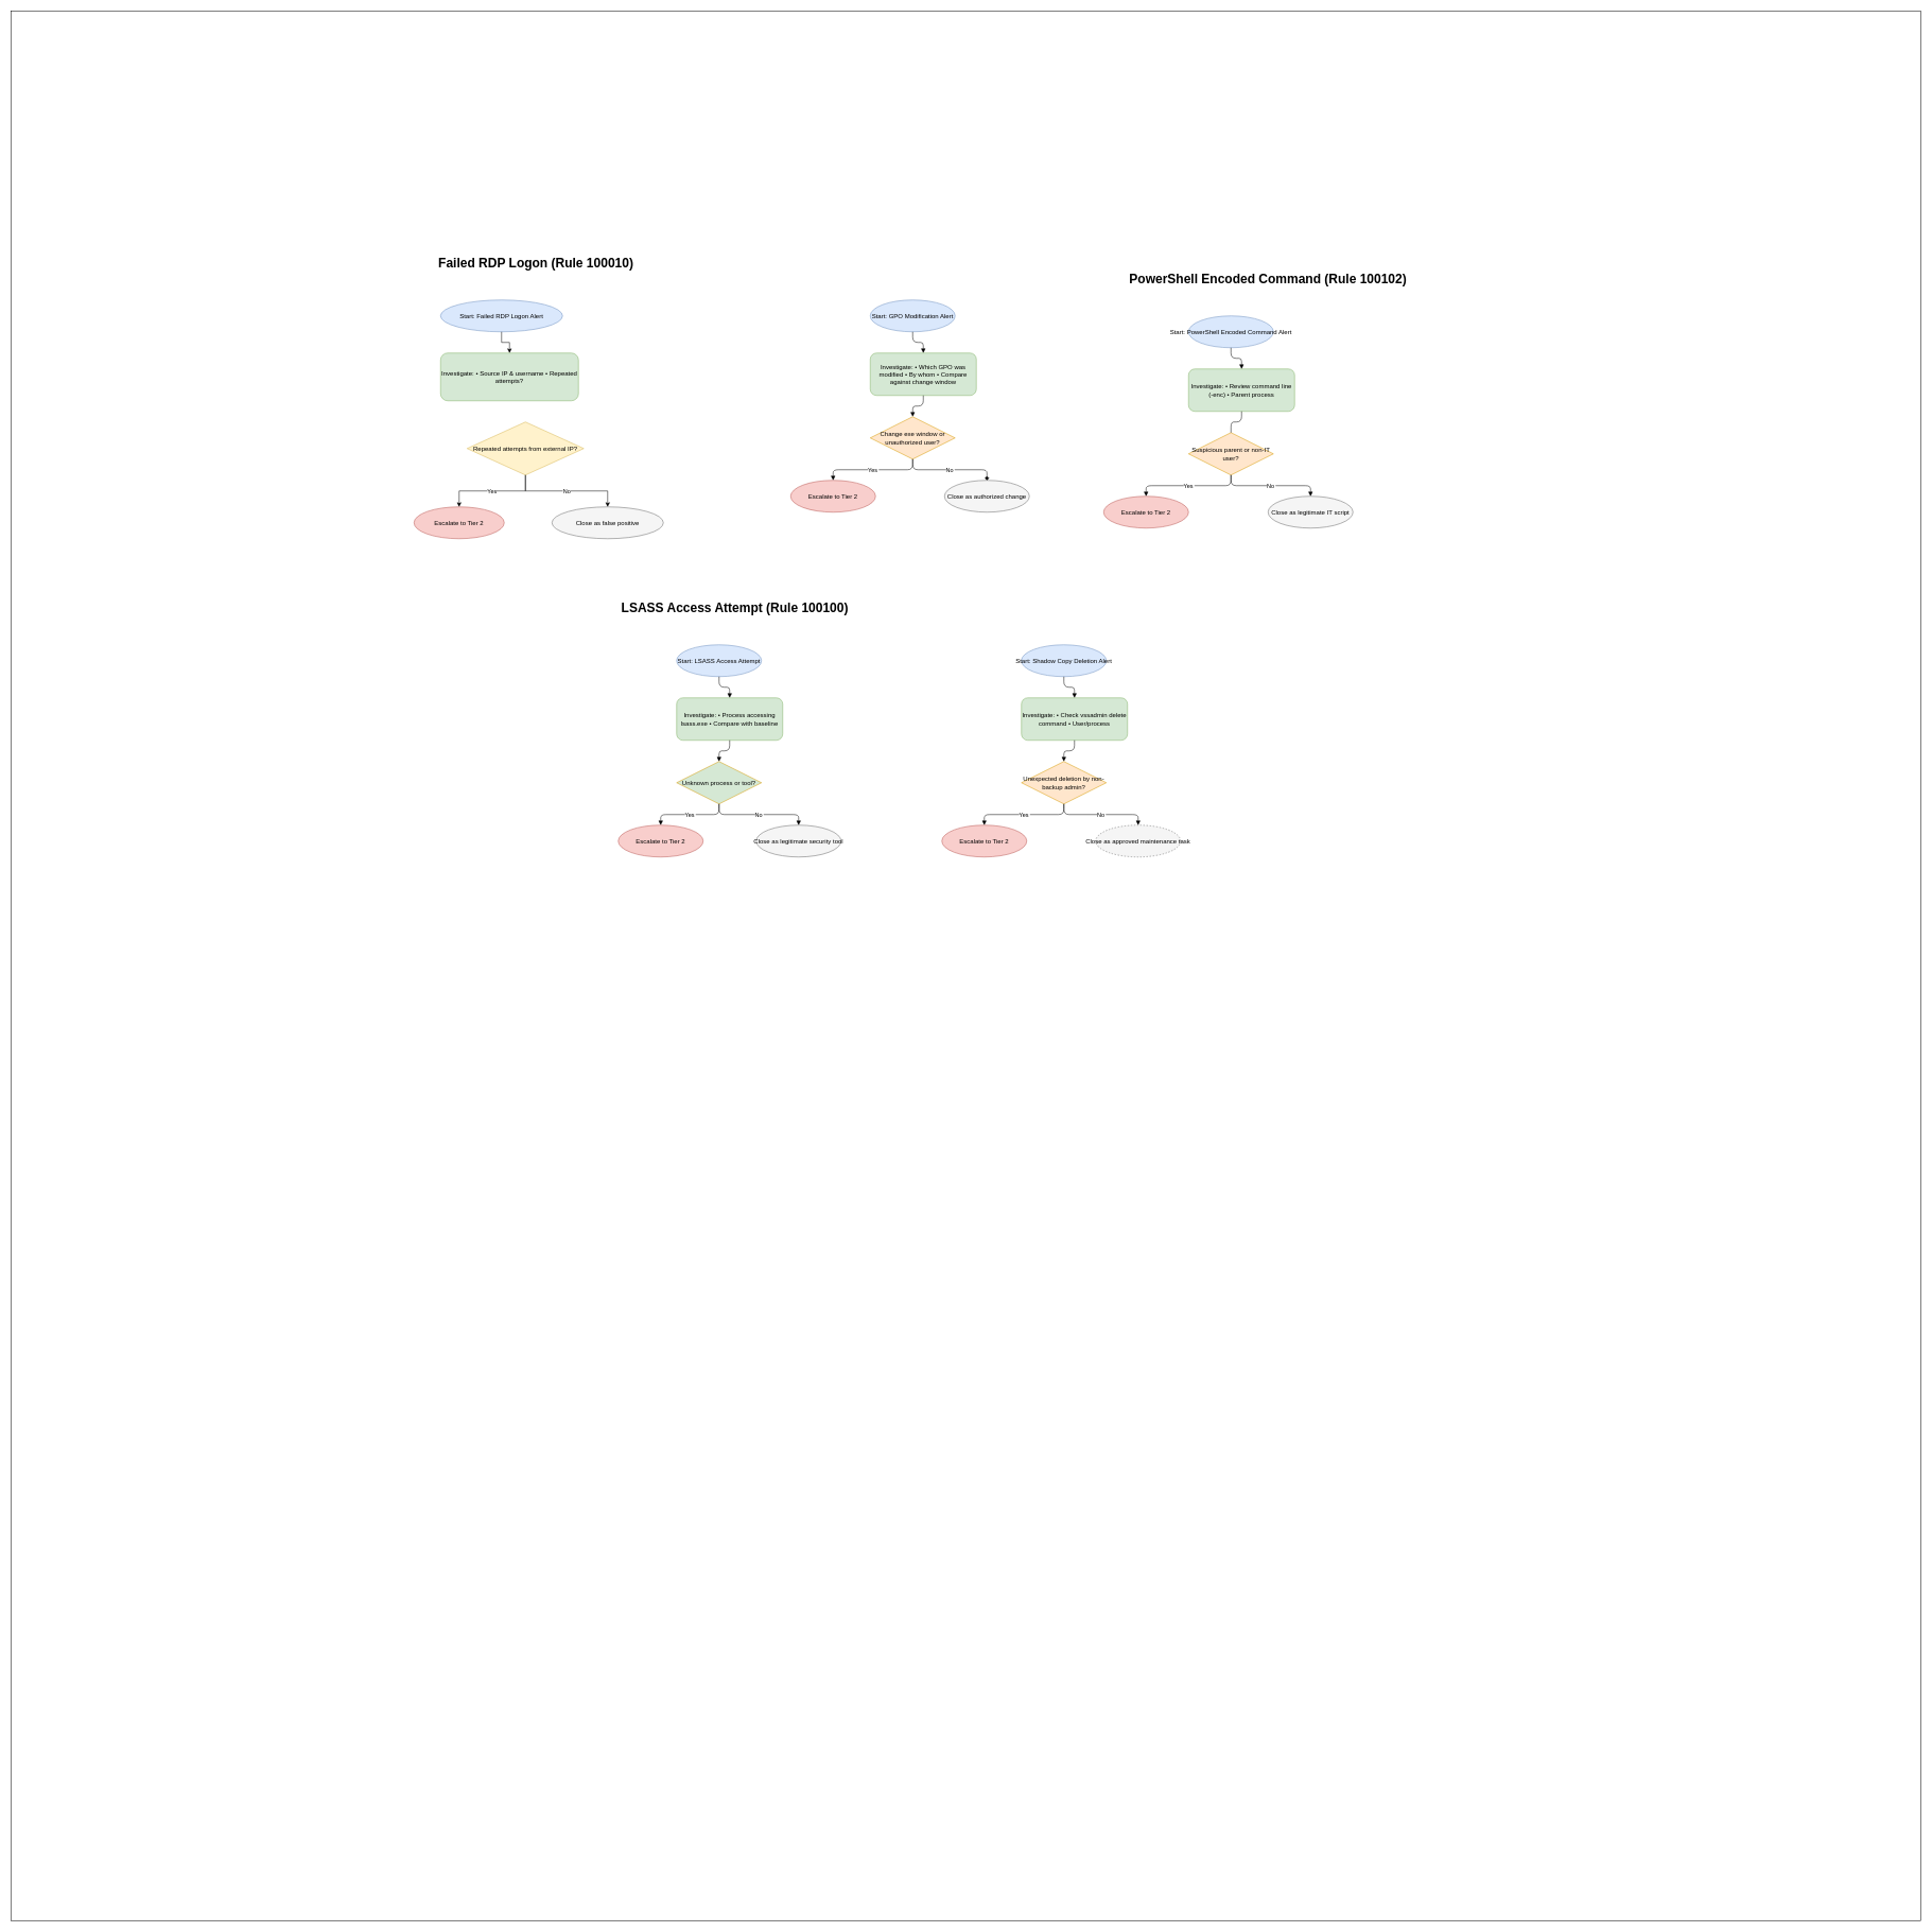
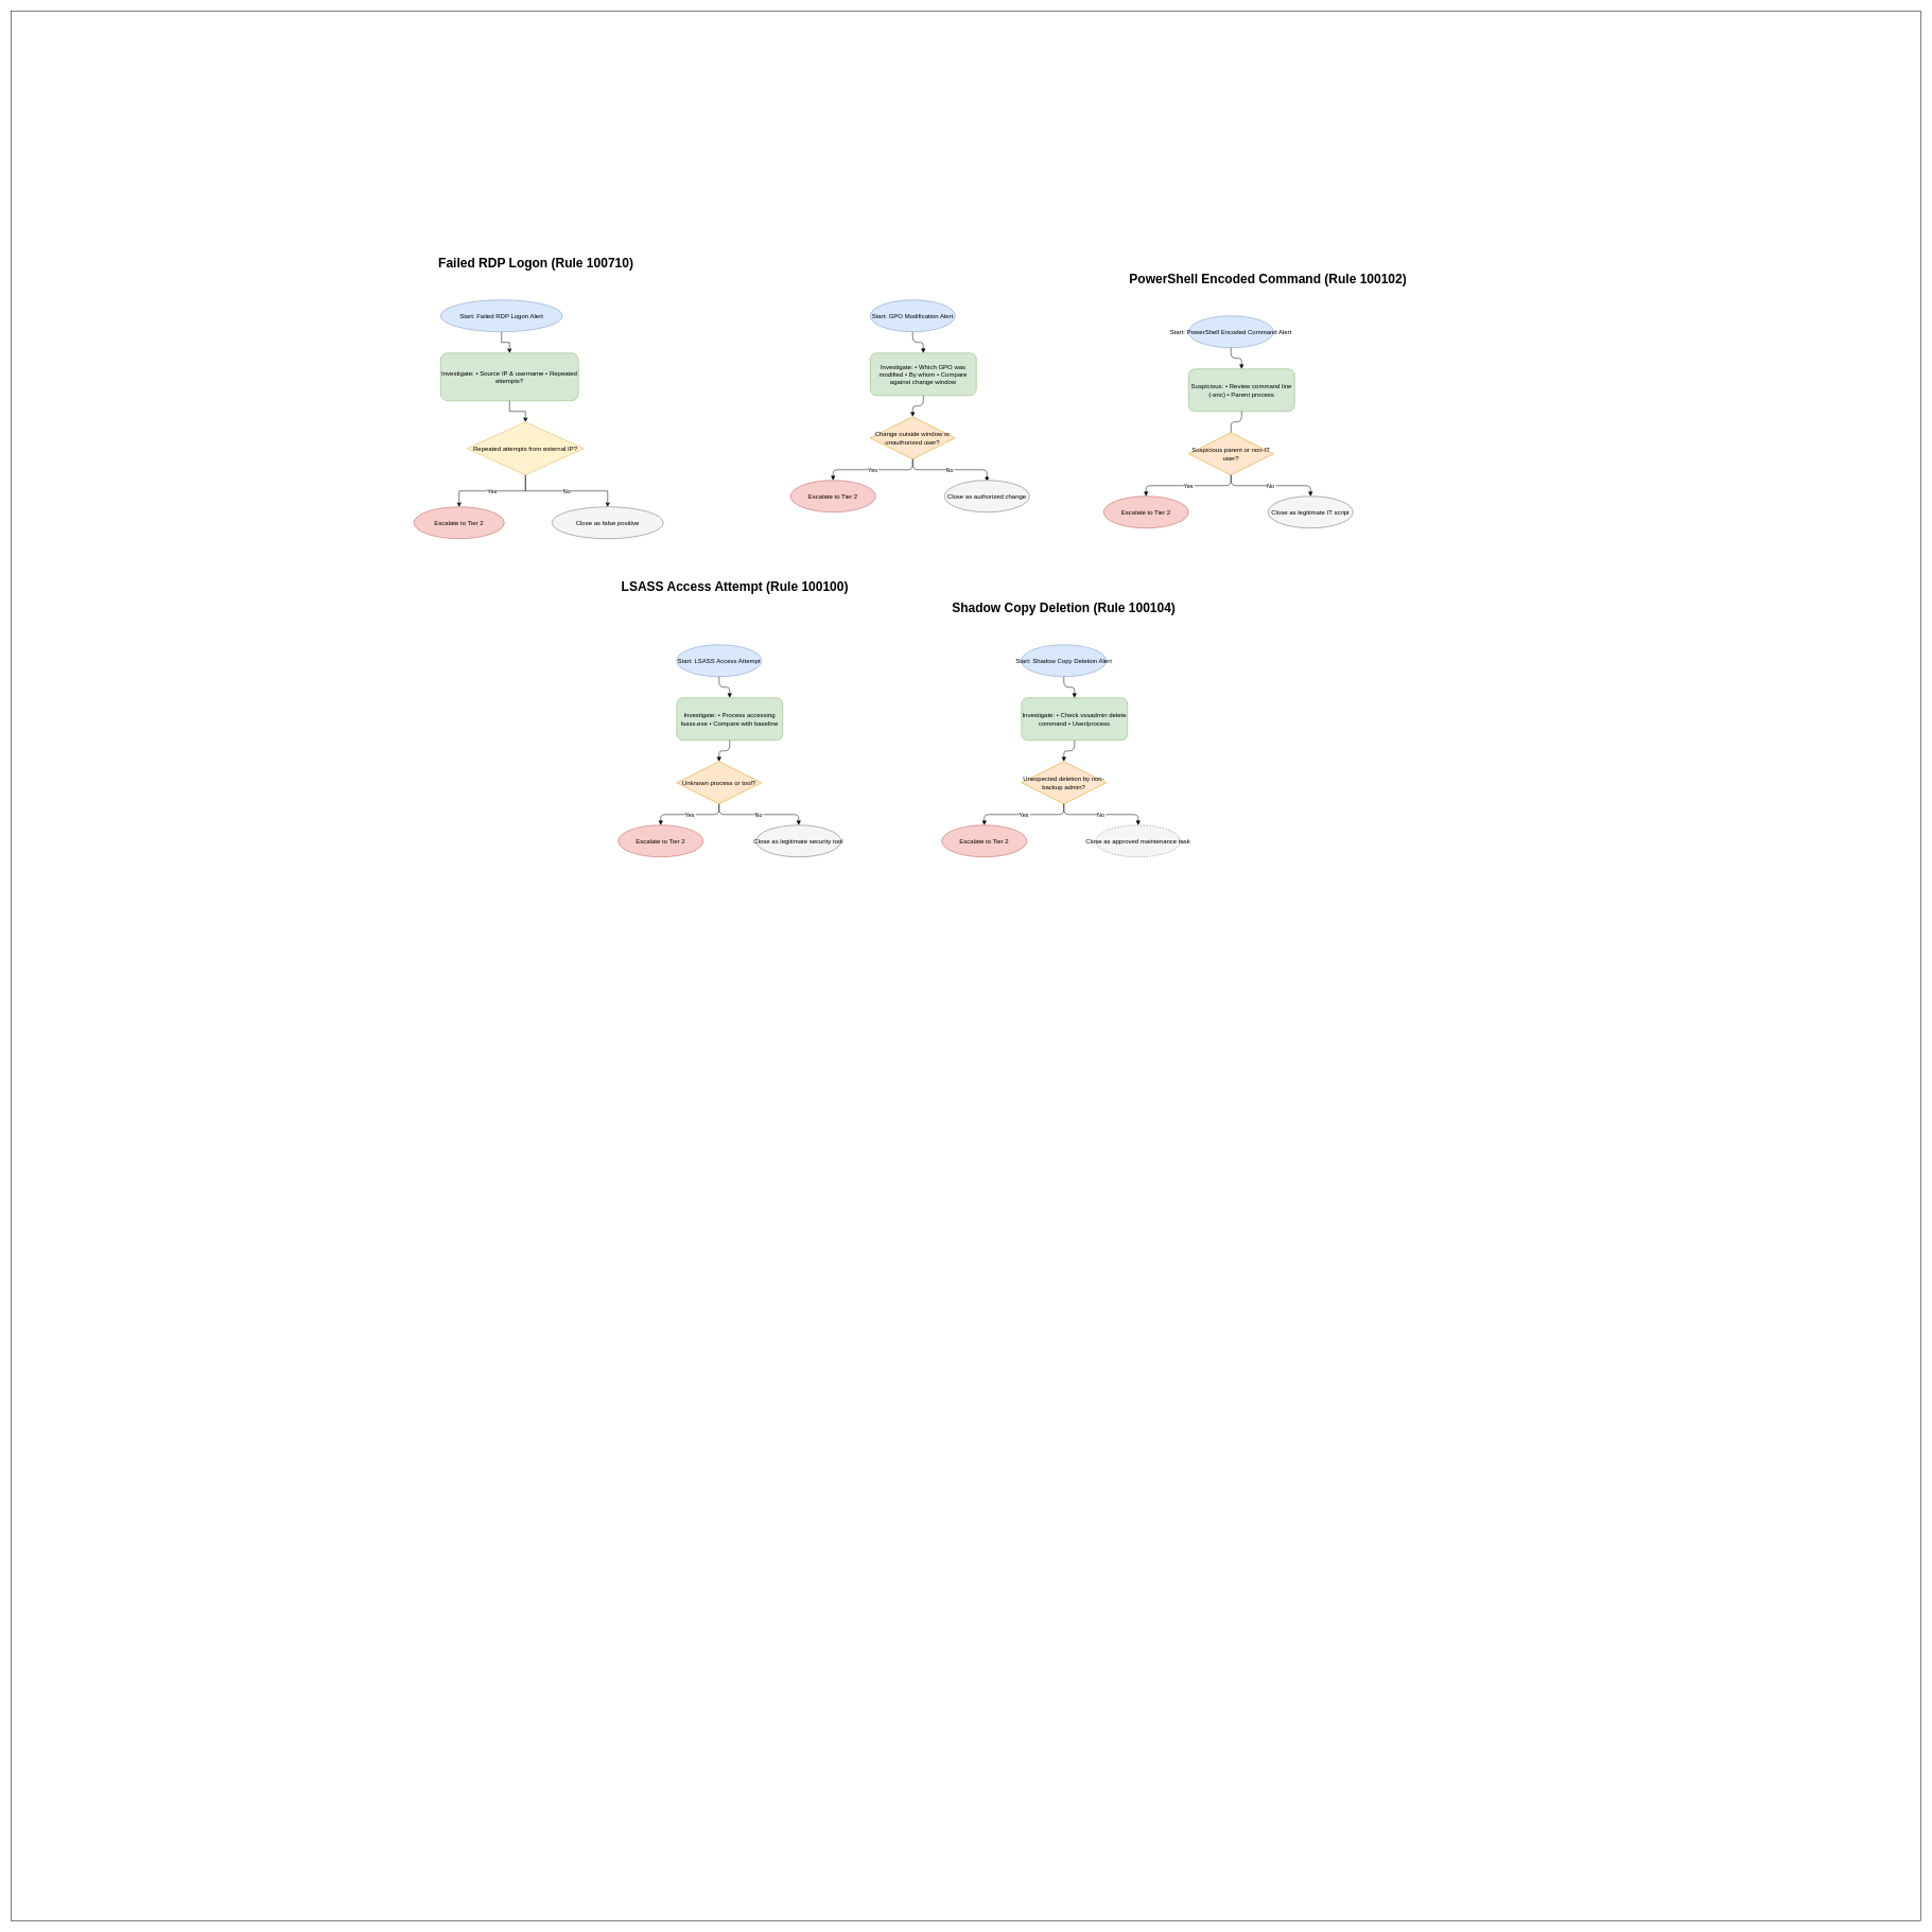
- <mxCell id="48" value="&lt;font style=&quot;font-size: 24px;&quot;&gt;&lt;b style=&quot;&quot;&gt;Failed RDP Logon (Rule 100010)&lt;/b&gt;&lt;/font&gt;" style="text;strokeColor=none;align=center;fillColor=none;html=1;verticalAlign=middle;whiteSpace=wrap;rounded=0;" vertex="1" parent="1"><mxGeometry x="790" y="480" width="440" height="30" as="geometry" /></mxCell>
+ <mxCell id="48" value="&lt;font style=&quot;font-size: 24px;&quot;&gt;&lt;b style=&quot;&quot;&gt;Failed RDP Logon (Rule 100710)&lt;/b&gt;&lt;/font&gt;" style="text;strokeColor=none;align=center;fillColor=none;html=1;verticalAlign=middle;whiteSpace=wrap;rounded=0;" vertex="1" parent="1"><mxGeometry x="790" y="480" width="440" height="30" as="geometry" /></mxCell>
- <mxCell id="22" value="Investigate: • Review command line (-enc) • Parent process" style="rounded=1;whiteSpace=wrap;html=1;fillColor=#d5e8d4;strokeColor=#82b366;" vertex="1" parent="1"><mxGeometry x="2240" y="695" width="200" height="80" as="geometry" /></mxCell>
+ <mxCell id="22" value="Suspicious: • Review command line (-enc) • Parent process" style="rounded=1;whiteSpace=wrap;html=1;fillColor=#d5e8d4;strokeColor=#82b366;" vertex="1" parent="1"><mxGeometry x="2240" y="695" width="200" height="80" as="geometry" /></mxCell>
+ <mxCell id="9" value="" style="edgeStyle=orthogonalEdgeStyle;rounded=0;orthogonalLoop=1;jettySize=auto;html=1;" parent="1" source="4" target="5" edge="1"><mxGeometry relative="1" as="geometry" /></mxCell>
- <mxCell id="14" value="Change exe window or unauthorized user?" style="rhombus;whiteSpace=wrap;html=1;fillColor=#ffe6cc;strokeColor=#d79b00;" vertex="1" parent="1"><mxGeometry x="1640" y="785" width="160" height="80" as="geometry" /></mxCell>
+ <mxCell id="14" value="Change outside window or unauthorized user?" style="rhombus;whiteSpace=wrap;html=1;fillColor=#ffe6cc;strokeColor=#d79b00;" vertex="1" parent="1"><mxGeometry x="1640" y="785" width="160" height="80" as="geometry" /></mxCell>
- <mxCell id="50" value="&lt;font style=&quot;font-size: 24px;&quot;&gt;&lt;b style=&quot;&quot;&gt;LSASS Access Attempt (Rule 100100)&lt;/b&gt;&lt;/font&gt;" style="text;strokeColor=none;align=center;fillColor=none;html=1;verticalAlign=middle;whiteSpace=wrap;rounded=0;" vertex="1" parent="1"><mxGeometry x="1165" y="1130" width="440" height="30" as="geometry" /></mxCell>
+ <mxCell id="50" value="&lt;font style=&quot;font-size: 24px;&quot;&gt;&lt;b style=&quot;&quot;&gt;LSASS Access Attempt (Rule 100100)&lt;/b&gt;&lt;/font&gt;" style="text;strokeColor=none;align=center;fillColor=none;html=1;verticalAlign=middle;whiteSpace=wrap;rounded=0;" vertex="1" parent="1"><mxGeometry x="1165" y="1090" width="440" height="30" as="geometry" /></mxCell>
+ <mxCell id="51" value="&lt;font style=&quot;font-size: 24px;&quot;&gt;&lt;b style=&quot;&quot;&gt;Shadow Copy Deletion (Rule 100104)&lt;/b&gt;&lt;/font&gt;" style="text;strokeColor=none;align=center;fillColor=none;html=1;verticalAlign=middle;whiteSpace=wrap;rounded=0;" vertex="1" parent="1"><mxGeometry x="1785" y="1130" width="440" height="30" as="geometry" /></mxCell>
- <mxCell id="32" value="Unknown process or tool?" style="rhombus;whiteSpace=wrap;html=1;fillColor=#d5e8d4;strokeColor=#d79b00;" vertex="1" parent="1"><mxGeometry x="1275" y="1435" width="160" height="80" as="geometry" /></mxCell>
+ <mxCell id="32" value="Unknown process or tool?" style="rhombus;whiteSpace=wrap;html=1;fillColor=#ffe6cc;strokeColor=#d79b00;" vertex="1" parent="1"><mxGeometry x="1275" y="1435" width="160" height="80" as="geometry" /></mxCell>
